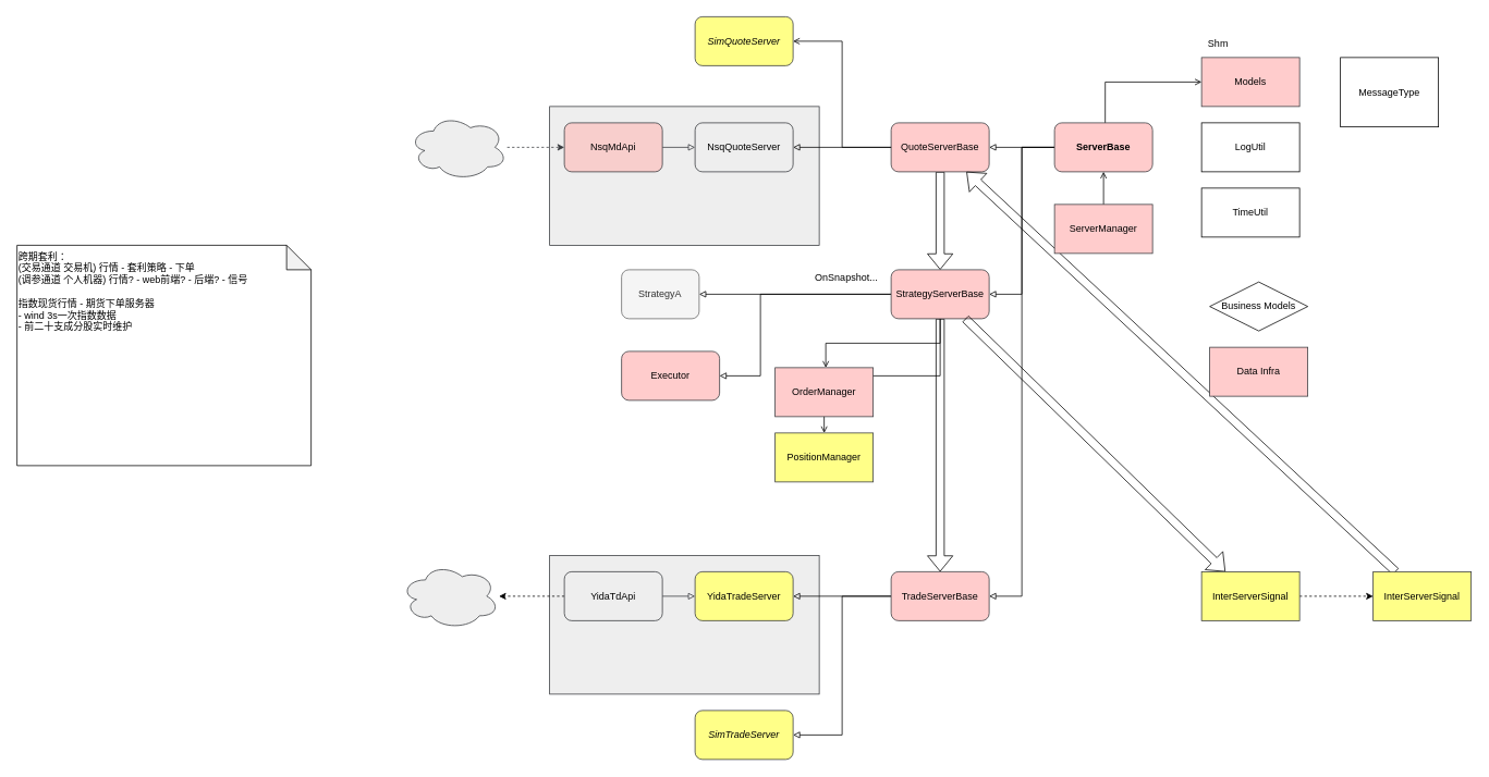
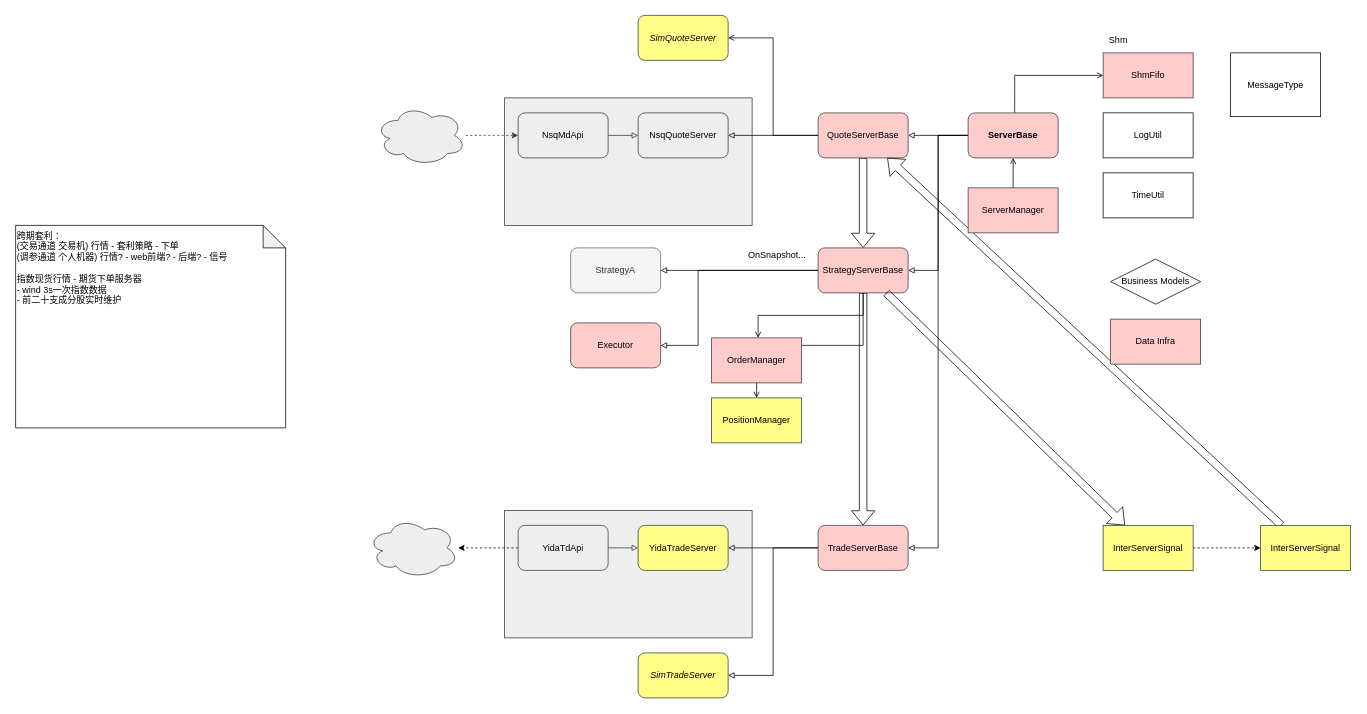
- <mxCell id="5" value="Models" style="rounded=0;whiteSpace=wrap;html=1;fillColor=#ffcccc;strokeColor=#36393d;" parent="1" vertex="1"><mxGeometry x="1470" y="70" width="120" height="60" as="geometry" /></mxCell>
+ <mxCell id="5" value="ShmFifo" style="rounded=0;whiteSpace=wrap;html=1;fillColor=#ffcccc;strokeColor=#36393d;" parent="1" vertex="1"><mxGeometry x="1470" y="70" width="120" height="60" as="geometry" /></mxCell>
- <mxCell id="7" value="NsqMdApi" style="rounded=1;whiteSpace=wrap;html=1;fillColor=#f8cecc;strokeColor=#36393d;" parent="1" vertex="1"><mxGeometry x="690" y="150" width="120" height="60" as="geometry" /></mxCell>
+ <mxCell id="7" value="NsqMdApi" style="rounded=1;whiteSpace=wrap;html=1;fillColor=#eeeeee;strokeColor=#36393d;" parent="1" vertex="1"><mxGeometry x="690" y="150" width="120" height="60" as="geometry" /></mxCell>
- <mxCell id="24" value="StrategyA" style="rounded=1;whiteSpace=wrap;html=1;fillColor=#f5f5f5;strokeColor=#666666;fontColor=#333333;" parent="1" vertex="1"><mxGeometry x="760" y="330" width="95" height="60" as="geometry" /></mxCell>
+ <mxCell id="24" value="StrategyA" style="rounded=1;whiteSpace=wrap;html=1;fillColor=#f5f5f5;strokeColor=#666666;fontColor=#333333;" parent="1" vertex="1"><mxGeometry x="760" y="330" width="120" height="60" as="geometry" /></mxCell>
